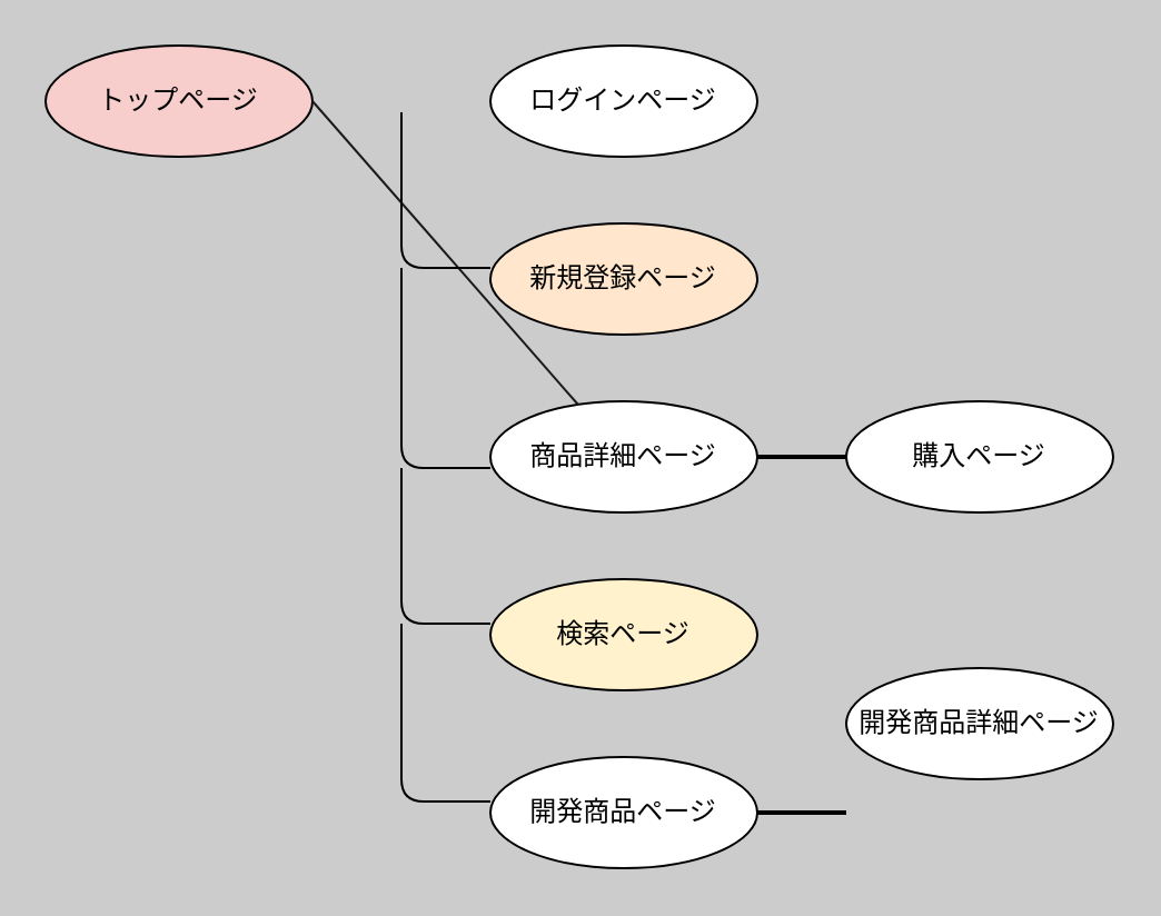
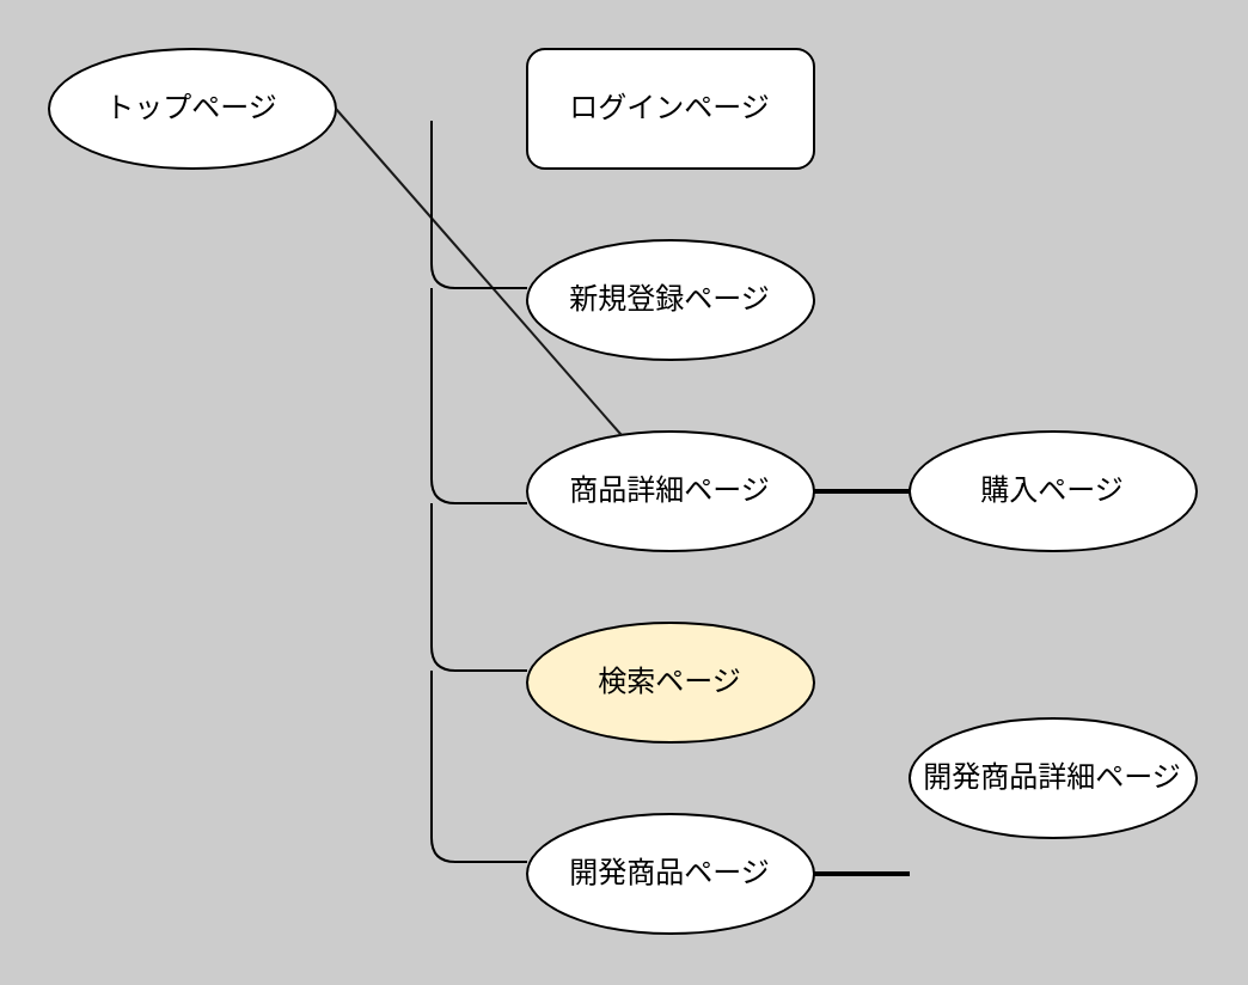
- <mxCell id="2" value="トップページ" style="ellipse;whiteSpace=wrap;html=1;fillColor=#f8cecc;" vertex="1" parent="1"><mxGeometry x="20" y="20" width="120" height="50" as="geometry" /></mxCell>
+ <mxCell id="2" value="トップページ" style="ellipse;whiteSpace=wrap;html=1;" vertex="1" parent="1"><mxGeometry x="20" y="20" width="120" height="50" as="geometry" /></mxCell>
- <mxCell id="3" value="ログインページ" style="ellipse;whiteSpace=wrap;html=1;" vertex="1" parent="1"><mxGeometry x="220" y="20" width="120" height="50" as="geometry" /></mxCell>
+ <mxCell id="3" value="ログインページ" style="whiteSpace=wrap;html=1;rounded=1;" vertex="1" parent="1"><mxGeometry x="220" y="20" width="120" height="50" as="geometry" /></mxCell>
- <mxCell id="4" value="新規登録ページ" style="ellipse;whiteSpace=wrap;html=1;fillColor=#ffe6cc;" vertex="1" parent="1"><mxGeometry x="220" y="100" width="120" height="50" as="geometry" /></mxCell>
+ <mxCell id="4" value="新規登録ページ" style="ellipse;whiteSpace=wrap;html=1;" vertex="1" parent="1"><mxGeometry x="220" y="100" width="120" height="50" as="geometry" /></mxCell>
